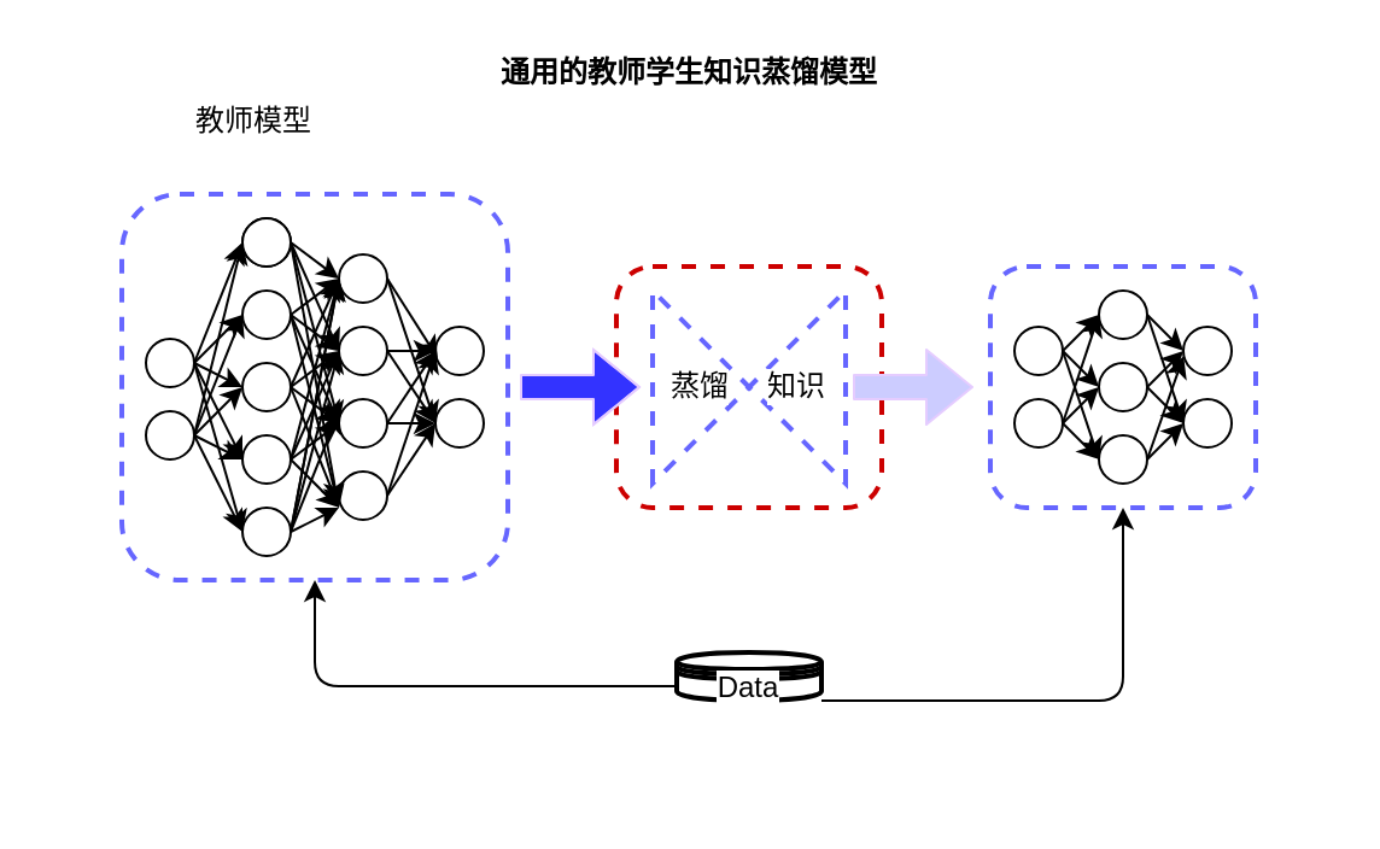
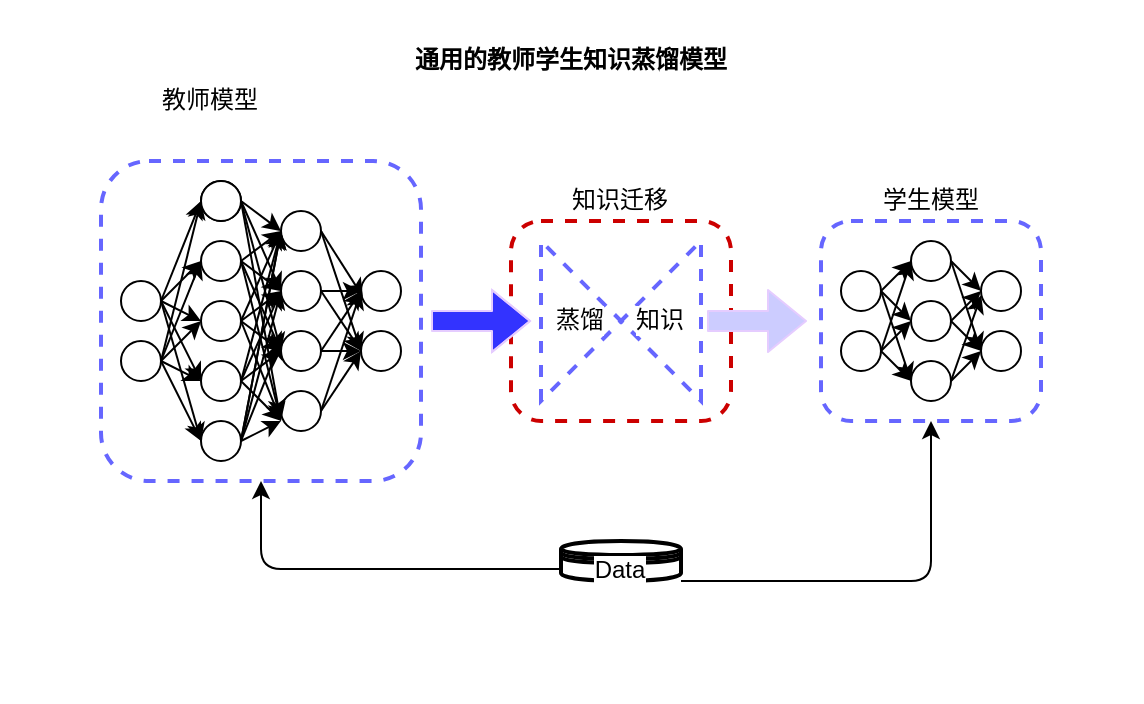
+ <mxCell id="46" value="知识迁移" style="text;html=1;strokeColor=none;fillColor=none;align=center;verticalAlign=middle;whiteSpace=wrap;rounded=0;dashed=1;labelBackgroundColor=#ffffff;" parent="2" vertex="1"><mxGeometry x="265" y="70" width="50" height="20" as="geometry" /></mxCell>
+ <mxCell id="70" value="学生模型" style="text;html=1;strokeColor=none;fillColor=none;align=center;verticalAlign=middle;whiteSpace=wrap;rounded=0;labelBackgroundColor=#ffffff;" parent="2" vertex="1"><mxGeometry x="412.5" y="70" width="65" height="20" as="geometry" /></mxCell>
